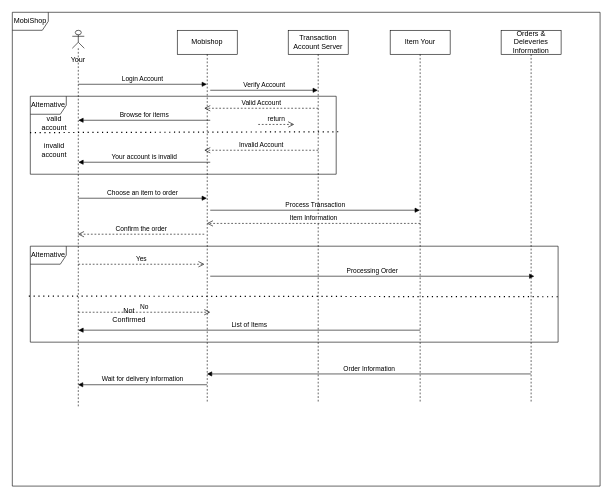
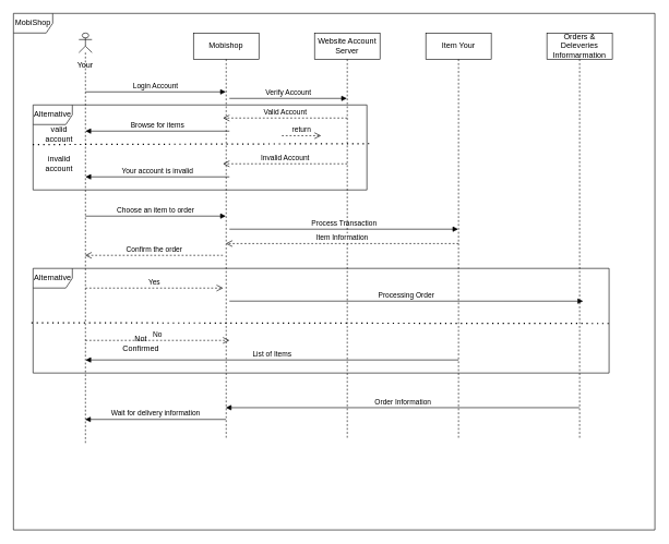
- <mxCell id="9" value="Transaction Account Server" style="shape=umlLifeline;perimeter=lifelinePerimeter;whiteSpace=wrap;html=1;container=1;collapsible=0;recursiveResize=0;outlineConnect=0;" parent="1" vertex="1"><mxGeometry x="480" y="50" width="100" height="620" as="geometry" /></mxCell>
+ <mxCell id="9" value="Website Account Server" style="shape=umlLifeline;perimeter=lifelinePerimeter;whiteSpace=wrap;html=1;container=1;collapsible=0;recursiveResize=0;outlineConnect=0;" parent="1" vertex="1"><mxGeometry x="480" y="50" width="100" height="620" as="geometry" /></mxCell>
- <mxCell id="11" value="&lt;span&gt;Orders &amp;amp; Deleveries&lt;/span&gt;&lt;br&gt;&lt;span&gt;Information&lt;/span&gt;" style="shape=umlLifeline;perimeter=lifelinePerimeter;whiteSpace=wrap;html=1;container=1;collapsible=0;recursiveResize=0;outlineConnect=0;" vertex="1" parent="1"><mxGeometry x="835" y="50" width="100" height="620" as="geometry" /></mxCell>
+ <mxCell id="11" value="&lt;span&gt;Orders &amp;amp; Deleveries&lt;/span&gt;&lt;br&gt;&lt;span&gt;Informarmation&lt;/span&gt;" style="shape=umlLifeline;perimeter=lifelinePerimeter;whiteSpace=wrap;html=1;container=1;collapsible=0;recursiveResize=0;outlineConnect=0;" vertex="1" parent="1"><mxGeometry x="835" y="50" width="100" height="620" as="geometry" /></mxCell>
